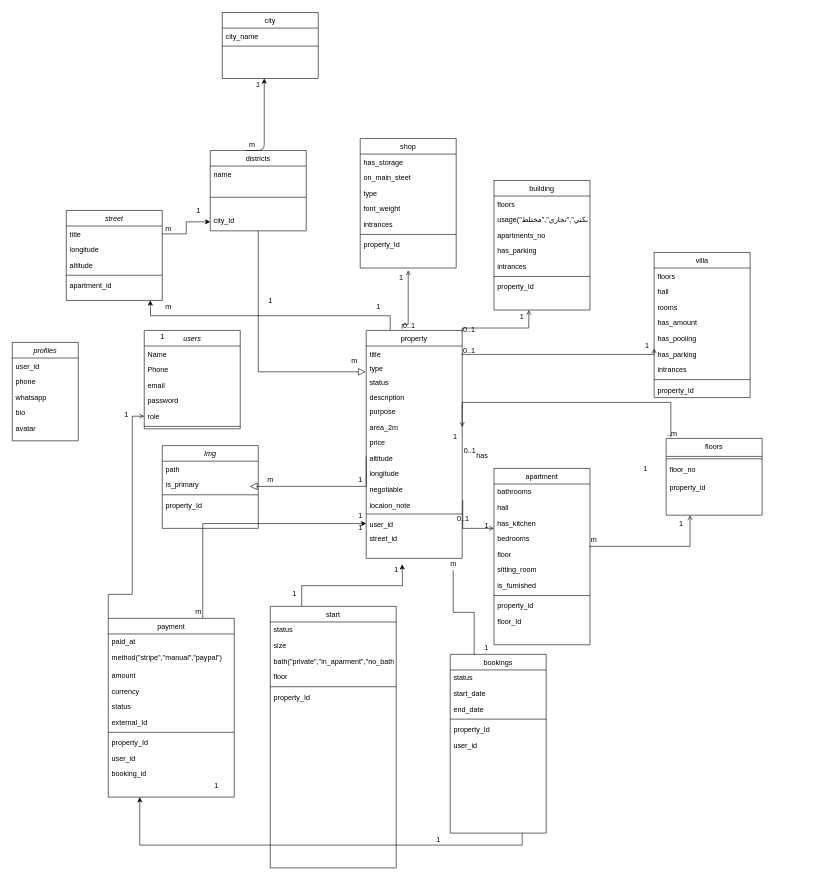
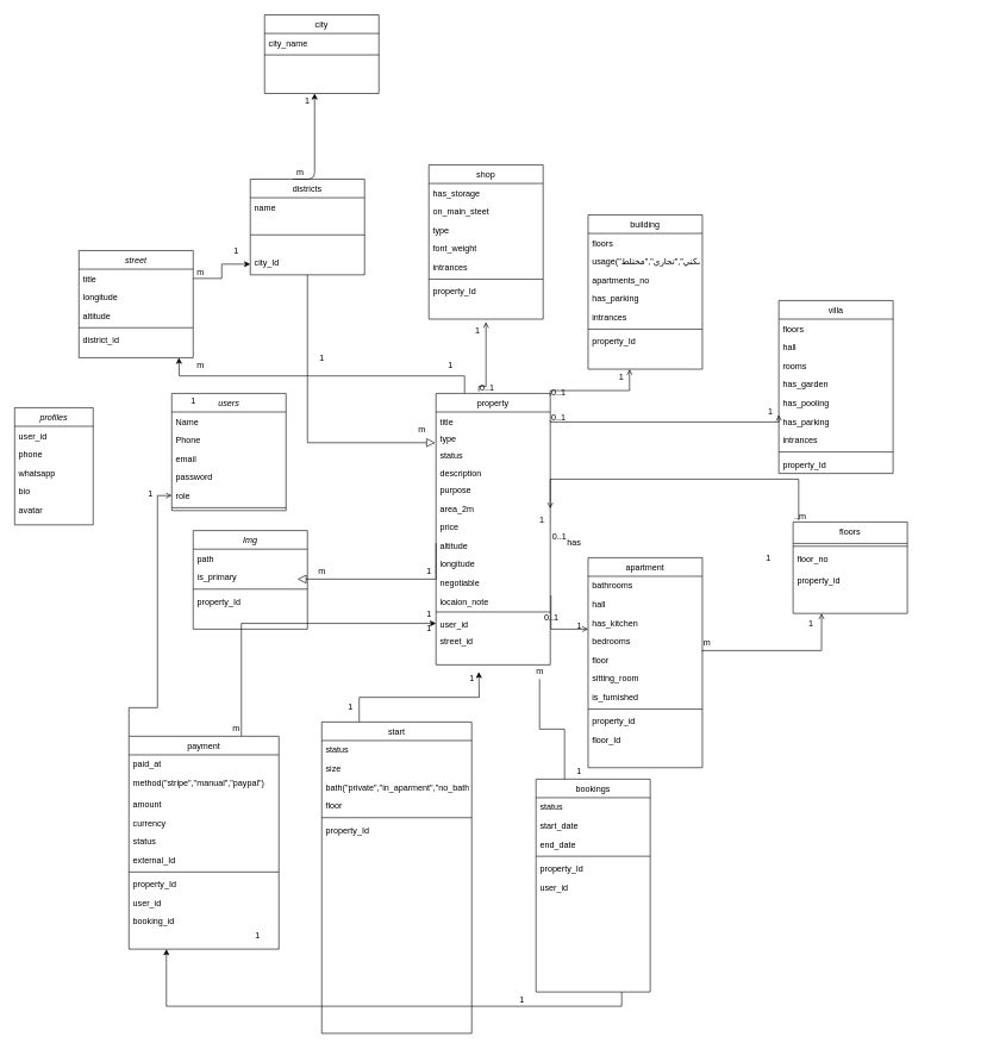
- <mxCell id="157" value="apartment_id" style="text;align=left;verticalAlign=top;spacingLeft=4;spacingRight=4;overflow=hidden;rotatable=0;points=[[0,0.5],[1,0.5]];portConstraint=eastwest;" vertex="1" parent="152"><mxGeometry y="112" width="160" height="26" as="geometry" /></mxCell>
+ <mxCell id="157" value="district_id" style="text;align=left;verticalAlign=top;spacingLeft=4;spacingRight=4;overflow=hidden;rotatable=0;points=[[0,0.5],[1,0.5]];portConstraint=eastwest;" vertex="1" parent="152"><mxGeometry y="112" width="160" height="26" as="geometry" /></mxCell>
- <mxCell id="67" value="has_amount" style="text;align=left;verticalAlign=top;spacingLeft=4;spacingRight=4;overflow=hidden;rotatable=0;points=[[0,0.5],[1,0.5]];portConstraint=eastwest;rounded=0;shadow=0;html=0;" parent="63" vertex="1"><mxGeometry y="104" width="160" height="26" as="geometry" /></mxCell>
+ <mxCell id="67" value="has_garden" style="text;align=left;verticalAlign=top;spacingLeft=4;spacingRight=4;overflow=hidden;rotatable=0;points=[[0,0.5],[1,0.5]];portConstraint=eastwest;rounded=0;shadow=0;html=0;" parent="63" vertex="1"><mxGeometry y="104" width="160" height="26" as="geometry" /></mxCell>
